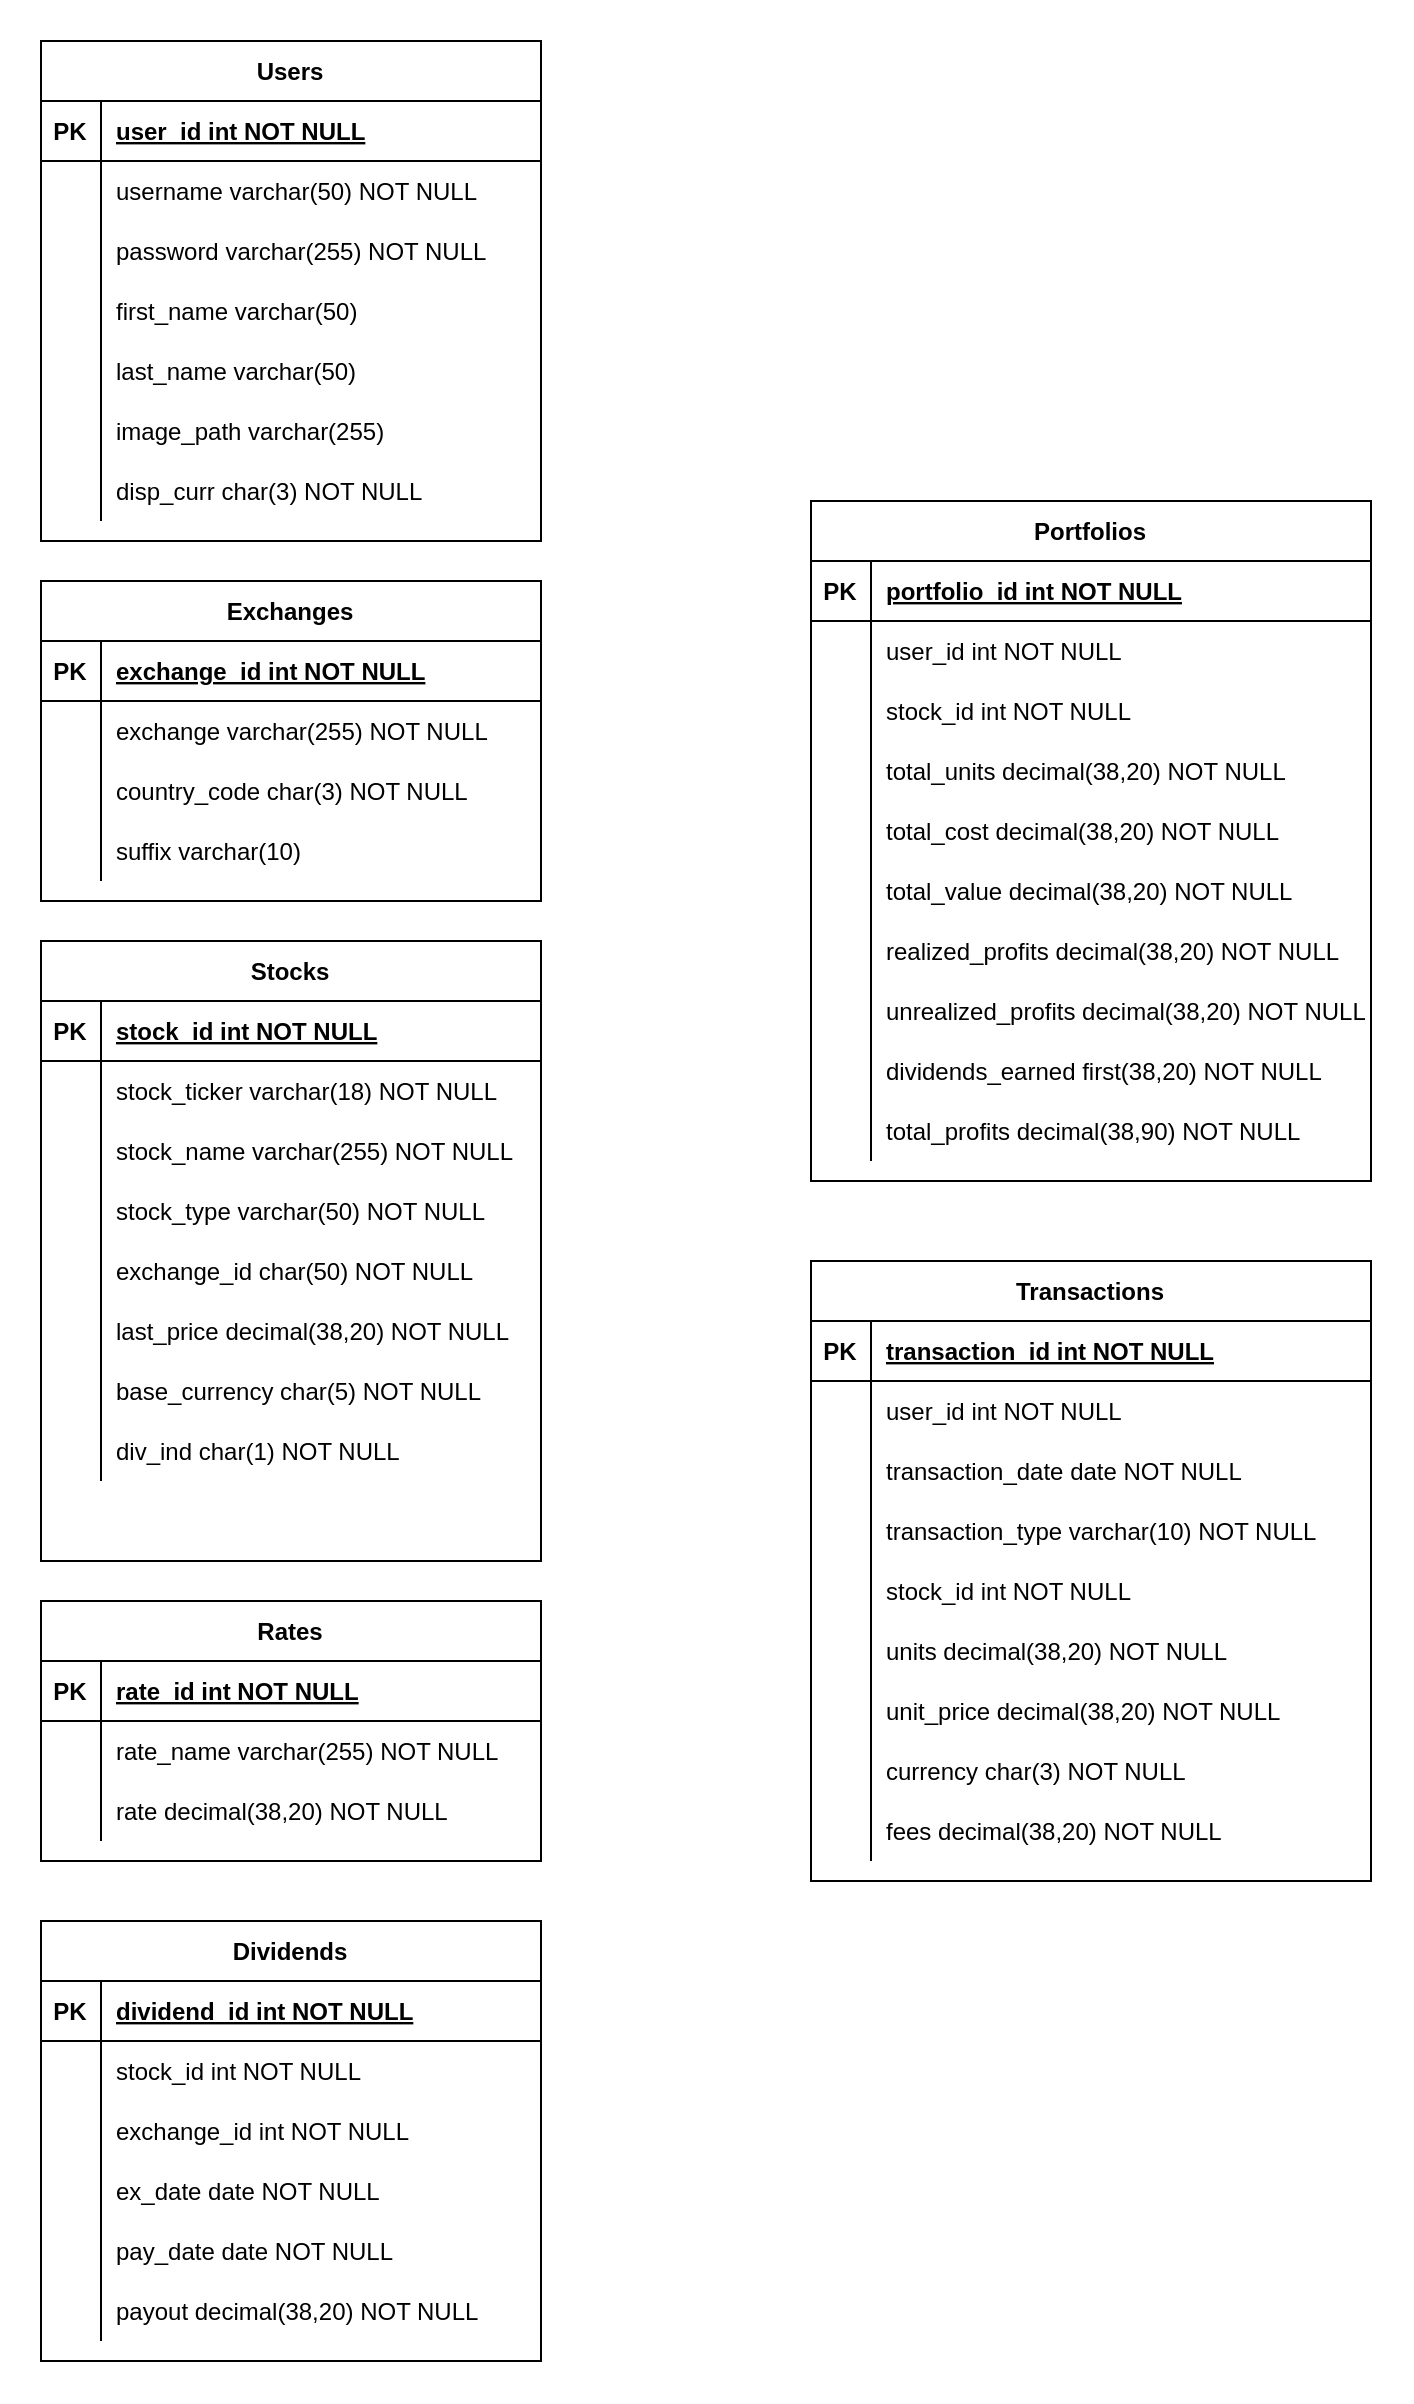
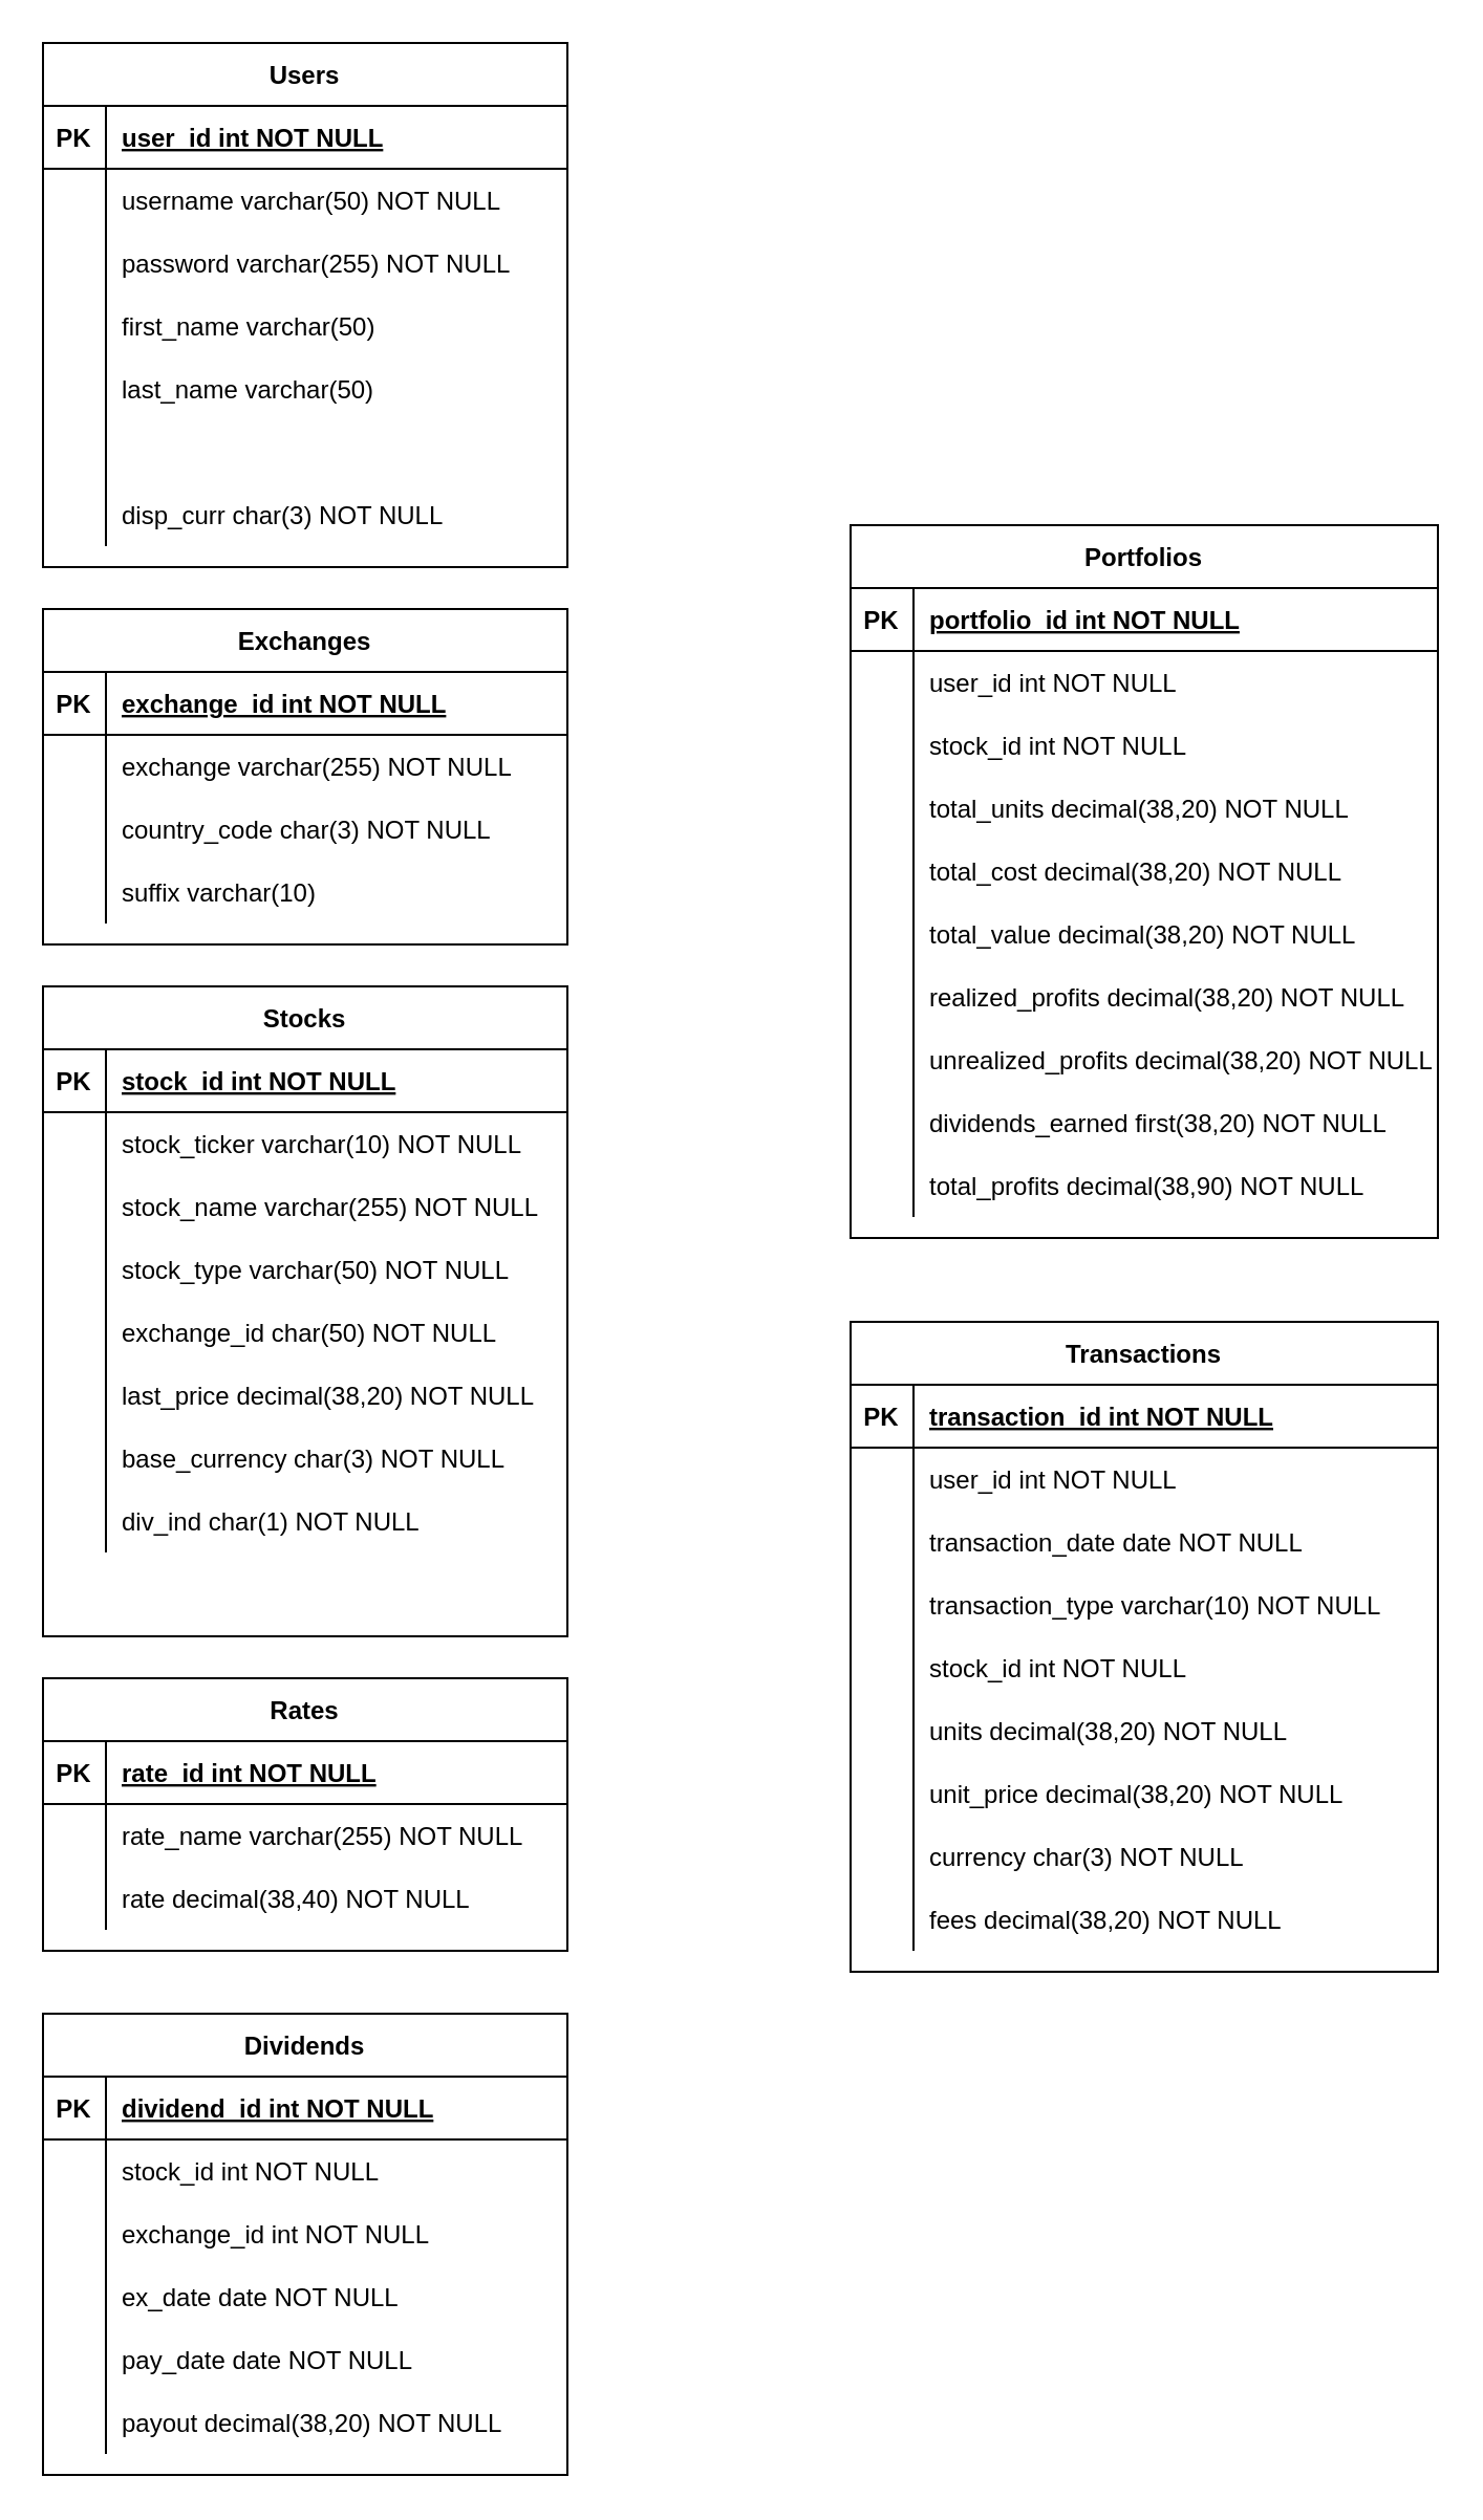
- <mxCell id="47" value="image_path varchar(255)" style="shape=partialRectangle;overflow=hidden;connectable=0;fillColor=none;top=0;left=0;bottom=0;right=0;align=left;spacingLeft=6;" parent="45" vertex="1"><mxGeometry x="30" width="220" height="30" as="geometry"><mxRectangle width="220" height="30" as="alternateBounds" /></mxGeometry></mxCell>
- <mxCell id="8" value="stock_ticker varchar(18) NOT NULL" style="shape=partialRectangle;overflow=hidden;connectable=0;fillColor=none;top=0;left=0;bottom=0;right=0;align=left;spacingLeft=6;" parent="6" vertex="1"><mxGeometry x="30" width="220" height="30" as="geometry"><mxRectangle width="220" height="30" as="alternateBounds" /></mxGeometry></mxCell>
+ <mxCell id="8" value="stock_ticker varchar(10) NOT NULL" style="shape=partialRectangle;overflow=hidden;connectable=0;fillColor=none;top=0;left=0;bottom=0;right=0;align=left;spacingLeft=6;" parent="6" vertex="1"><mxGeometry x="30" width="220" height="30" as="geometry"><mxRectangle width="220" height="30" as="alternateBounds" /></mxGeometry></mxCell>
- <mxCell id="23" value="base_currency char(5) NOT NULL" style="shape=partialRectangle;overflow=hidden;connectable=0;fillColor=none;top=0;left=0;bottom=0;right=0;align=left;spacingLeft=6;" parent="21" vertex="1"><mxGeometry x="30" width="220" height="30" as="geometry"><mxRectangle width="220" height="30" as="alternateBounds" /></mxGeometry></mxCell>
+ <mxCell id="23" value="base_currency char(3) NOT NULL" style="shape=partialRectangle;overflow=hidden;connectable=0;fillColor=none;top=0;left=0;bottom=0;right=0;align=left;spacingLeft=6;" parent="21" vertex="1"><mxGeometry x="30" width="220" height="30" as="geometry"><mxRectangle width="220" height="30" as="alternateBounds" /></mxGeometry></mxCell>
- <mxCell id="101" value="rate decimal(38,20) NOT NULL" style="shape=partialRectangle;overflow=hidden;connectable=0;fillColor=none;top=0;left=0;bottom=0;right=0;align=left;spacingLeft=6;" parent="99" vertex="1"><mxGeometry x="30" width="220" height="30" as="geometry"><mxRectangle width="220" height="30" as="alternateBounds" /></mxGeometry></mxCell>
+ <mxCell id="101" value="rate decimal(38,40) NOT NULL" style="shape=partialRectangle;overflow=hidden;connectable=0;fillColor=none;top=0;left=0;bottom=0;right=0;align=left;spacingLeft=6;" parent="99" vertex="1"><mxGeometry x="30" width="220" height="30" as="geometry"><mxRectangle width="220" height="30" as="alternateBounds" /></mxGeometry></mxCell>
